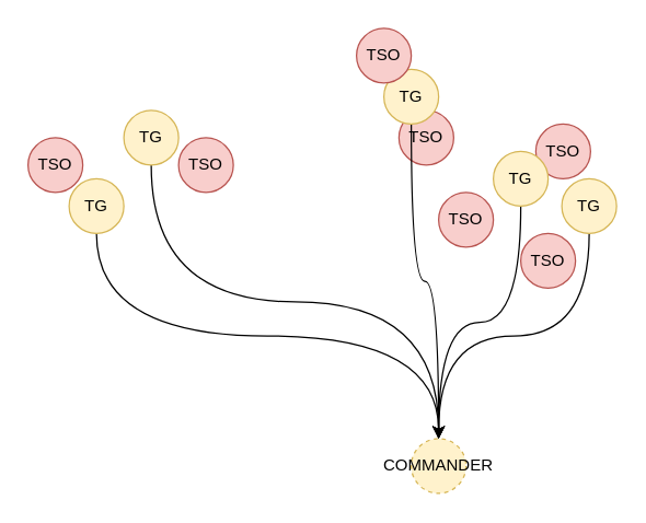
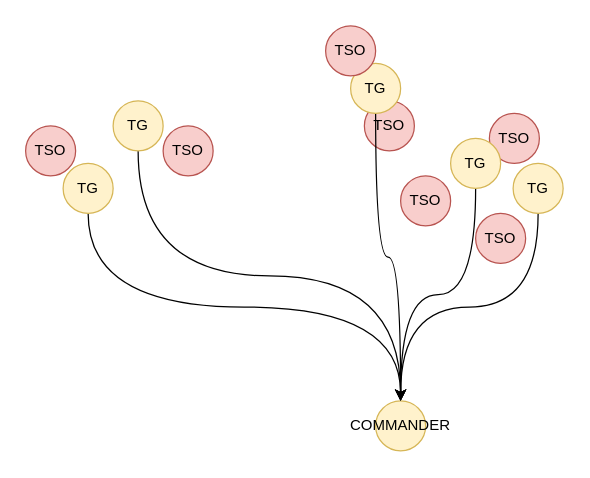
- <mxCell id="4" value="COMMANDER" style="ellipse;whiteSpace=wrap;html=1;aspect=fixed;fillColor=#fff2cc;strokeColor=#d6b656;dashed=1;" vertex="1" parent="1"><mxGeometry x="300" y="320" width="40" height="40" as="geometry" /></mxCell>
+ <mxCell id="4" value="COMMANDER" style="ellipse;whiteSpace=wrap;html=1;aspect=fixed;fillColor=#fff2cc;strokeColor=#d6b656;" vertex="1" parent="1"><mxGeometry x="300" y="320" width="40" height="40" as="geometry" /></mxCell>
